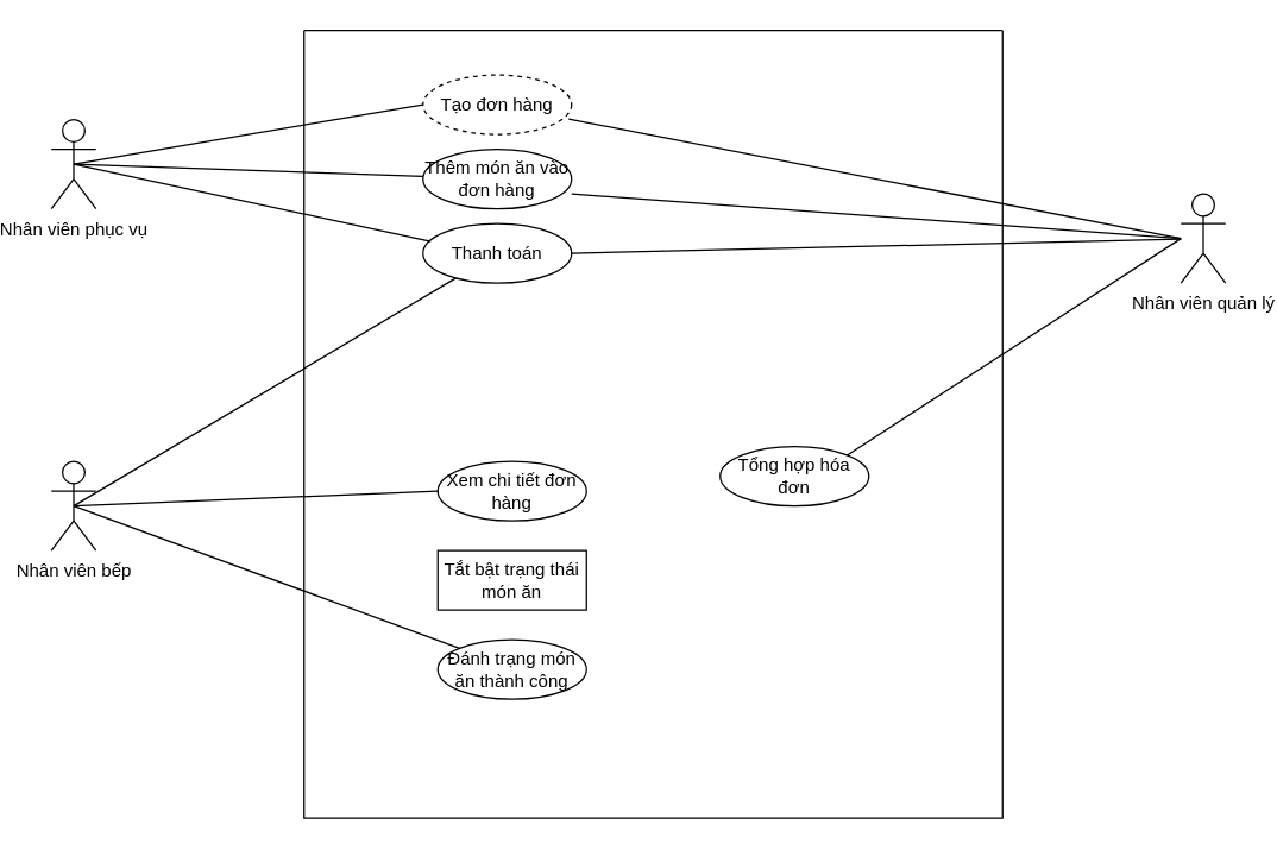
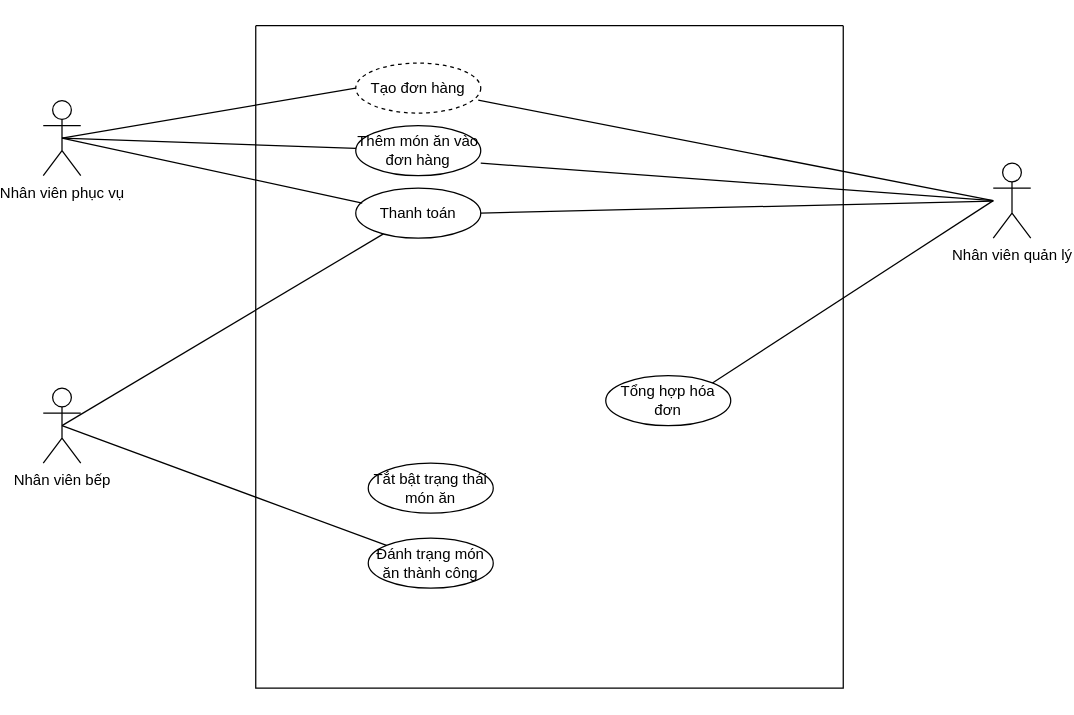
- <mxCell id="6" value="Xem chi tiết đơn hàng" style="ellipse;whiteSpace=wrap;html=1;" vertex="1" parent="2"><mxGeometry x="90" y="290" width="100" height="40" as="geometry" /></mxCell>
- <mxCell id="16" value="" style="endArrow=none;html=1;rounded=0;exitX=0.5;exitY=0.5;exitDx=0;exitDy=0;exitPerimeter=0;entryX=0;entryY=0.5;entryDx=0;entryDy=0;" edge="1" parent="1" source="11" target="6"><mxGeometry relative="1" as="geometry"><mxPoint x="60" y="347" as="sourcePoint" /><mxPoint x="436" y="269" as="targetPoint" /></mxGeometry></mxCell>
- <mxCell id="7" value="Tắt bật trạng thái món ăn" style="whiteSpace=wrap;html=1;rounded=0;" vertex="1" parent="2"><mxGeometry x="90" y="350" width="100" height="40" as="geometry" /></mxCell>
+ <mxCell id="7" value="Tắt bật trạng thái món ăn" style="ellipse;whiteSpace=wrap;html=1;" vertex="1" parent="2"><mxGeometry x="90" y="350" width="100" height="40" as="geometry" /></mxCell>
